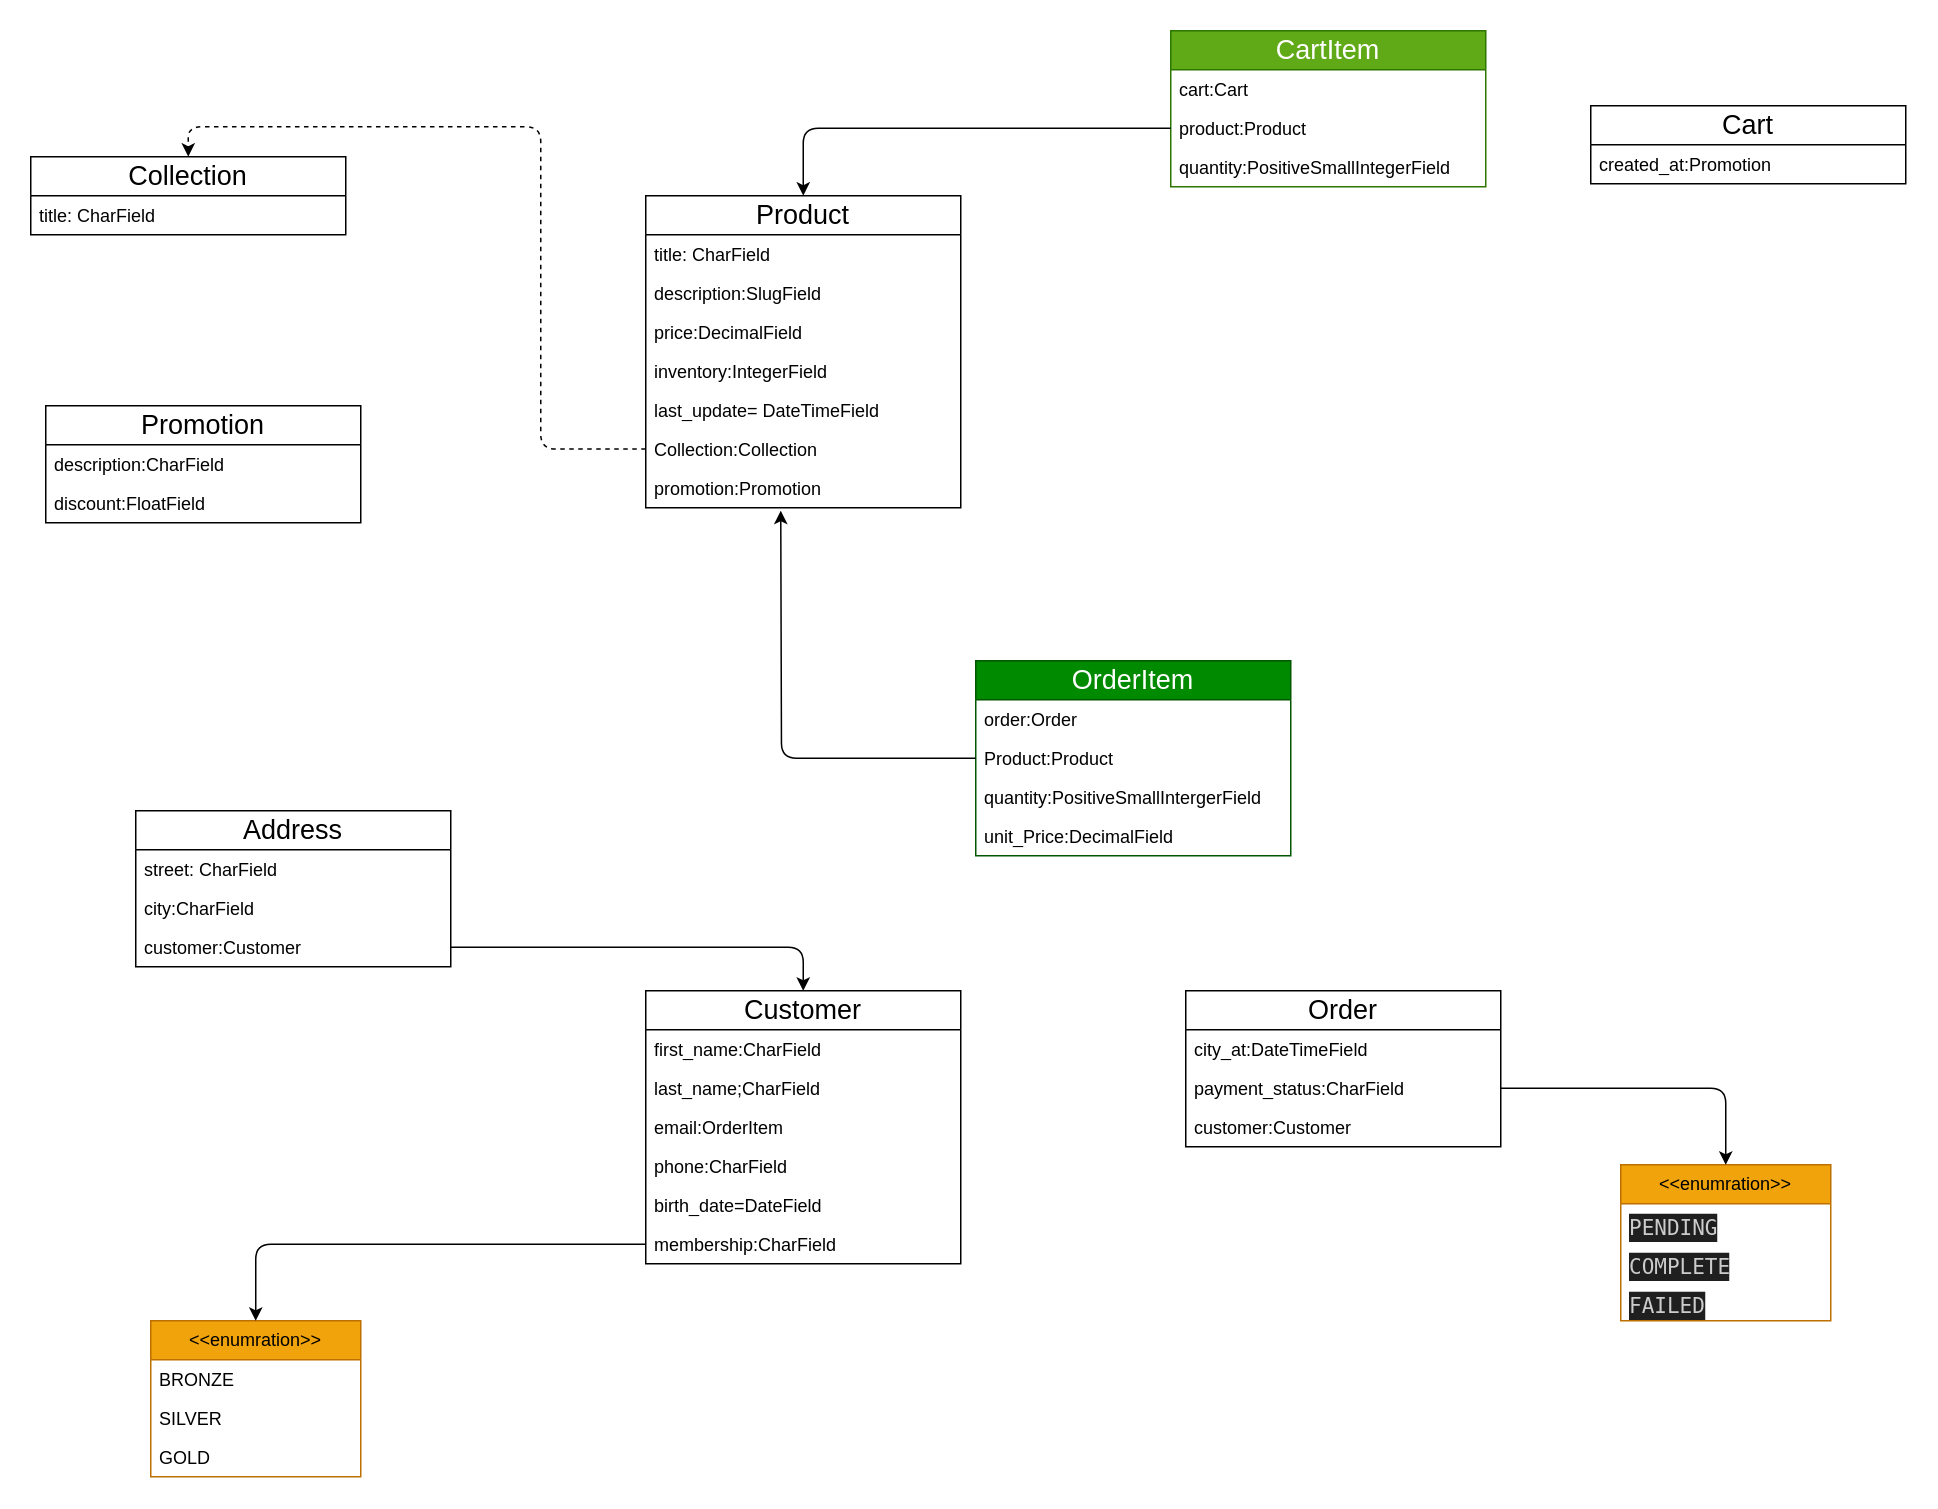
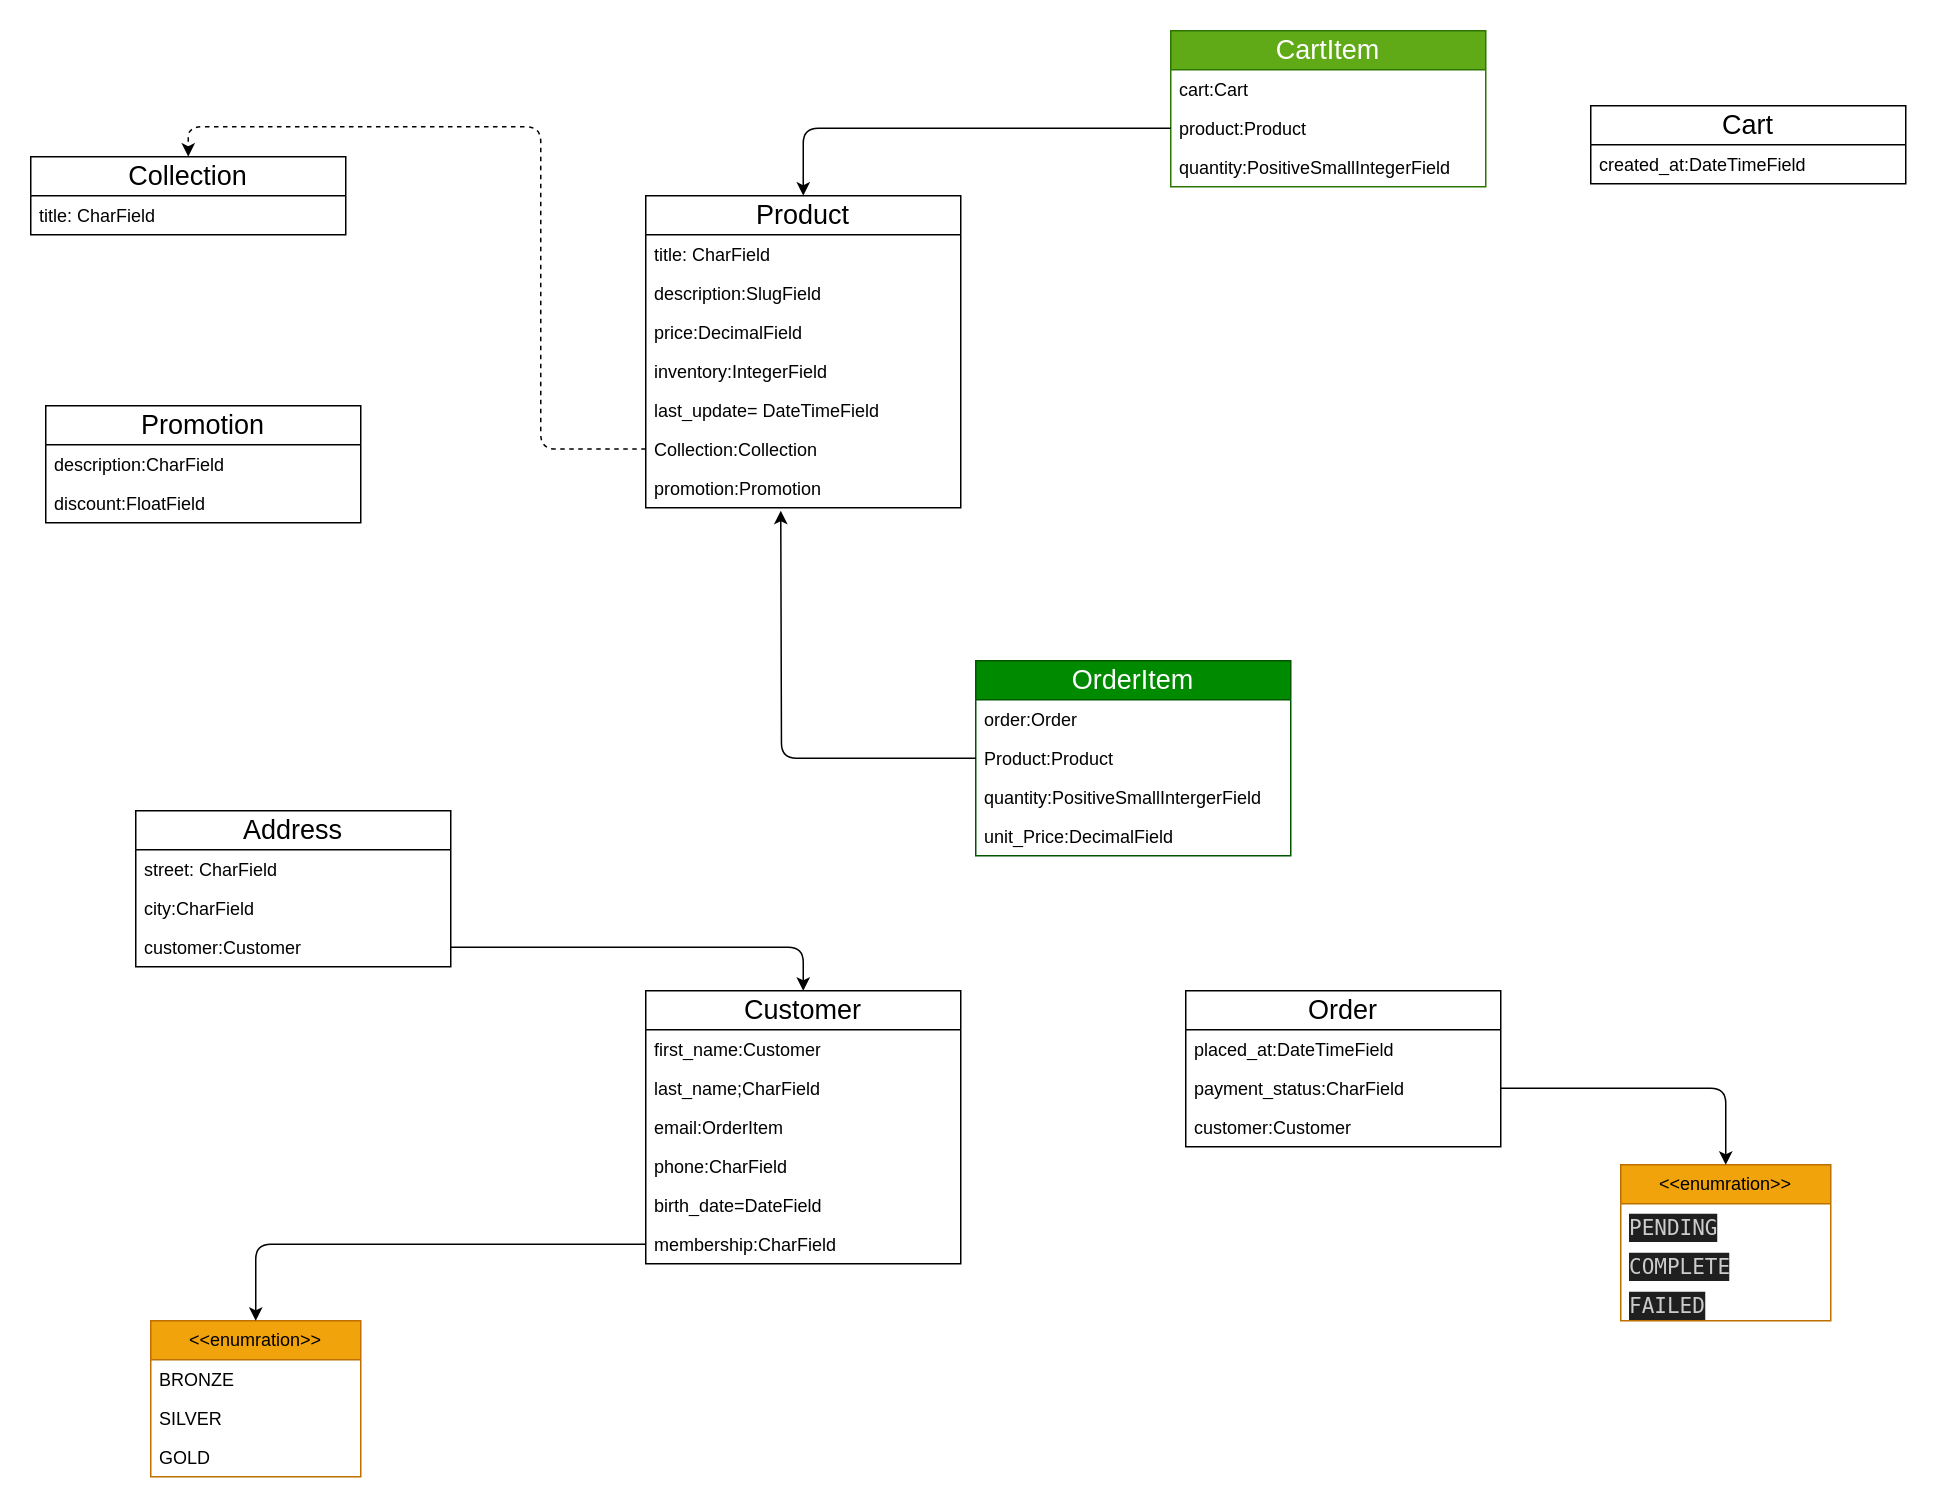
- <mxCell id="43" value="created_at:Promotion" style="text;strokeColor=none;fillColor=none;align=left;verticalAlign=top;spacingLeft=4;spacingRight=4;overflow=hidden;rotatable=0;points=[[0,0.5],[1,0.5]];portConstraint=eastwest;whiteSpace=wrap;html=1;" vertex="1" parent="42"><mxGeometry y="26" width="210" height="26" as="geometry" /></mxCell>
+ <mxCell id="43" value="created_at:DateTimeField" style="text;strokeColor=none;fillColor=none;align=left;verticalAlign=top;spacingLeft=4;spacingRight=4;overflow=hidden;rotatable=0;points=[[0,0.5],[1,0.5]];portConstraint=eastwest;whiteSpace=wrap;html=1;" vertex="1" parent="42"><mxGeometry y="26" width="210" height="26" as="geometry" /></mxCell>
- <mxCell id="16" value="first_name:CharField" style="text;strokeColor=none;fillColor=none;align=left;verticalAlign=top;spacingLeft=4;spacingRight=4;overflow=hidden;rotatable=0;points=[[0,0.5],[1,0.5]];portConstraint=eastwest;whiteSpace=wrap;html=1;" vertex="1" parent="15"><mxGeometry y="26" width="210" height="26" as="geometry" /></mxCell>
+ <mxCell id="16" value="first_name:Customer" style="text;strokeColor=none;fillColor=none;align=left;verticalAlign=top;spacingLeft=4;spacingRight=4;overflow=hidden;rotatable=0;points=[[0,0.5],[1,0.5]];portConstraint=eastwest;whiteSpace=wrap;html=1;" vertex="1" parent="15"><mxGeometry y="26" width="210" height="26" as="geometry" /></mxCell>
- <mxCell id="27" value="city_at:DateTimeField" style="text;strokeColor=none;fillColor=none;align=left;verticalAlign=top;spacingLeft=4;spacingRight=4;overflow=hidden;rotatable=0;points=[[0,0.5],[1,0.5]];portConstraint=eastwest;whiteSpace=wrap;html=1;" vertex="1" parent="26"><mxGeometry y="26" width="210" height="26" as="geometry" /></mxCell>
+ <mxCell id="27" value="placed_at:DateTimeField" style="text;strokeColor=none;fillColor=none;align=left;verticalAlign=top;spacingLeft=4;spacingRight=4;overflow=hidden;rotatable=0;points=[[0,0.5],[1,0.5]];portConstraint=eastwest;whiteSpace=wrap;html=1;" vertex="1" parent="26"><mxGeometry y="26" width="210" height="26" as="geometry" /></mxCell>
